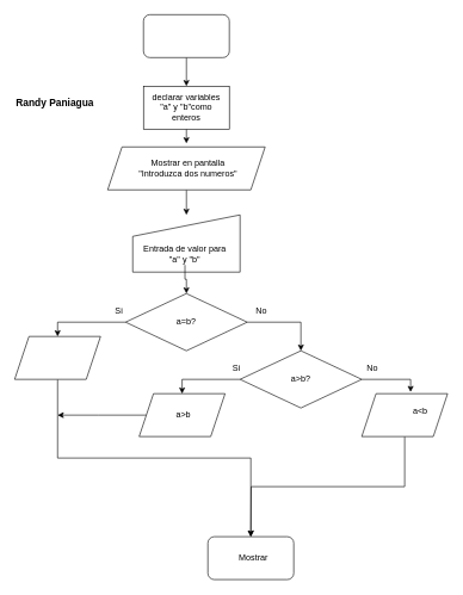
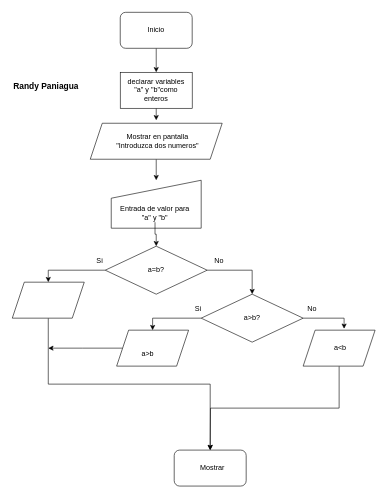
+ <mxCell id="4" value="Inicio" style="text;html=1;align=center;verticalAlign=middle;whiteSpace=wrap;rounded=0;" vertex="1" parent="1"><mxGeometry x="230" y="35" width="60" height="30" as="geometry" /></mxCell>
- <mxCell id="35" value="a&amp;lt;b" style="text;html=1;align=center;verticalAlign=middle;whiteSpace=wrap;rounded=0;" vertex="1" parent="1"><mxGeometry x="557" y="560" width="60" height="30" as="geometry" /></mxCell>
+ <mxCell id="35" value="a&amp;lt;b" style="text;html=1;align=center;verticalAlign=middle;whiteSpace=wrap;rounded=0;" vertex="1" parent="1"><mxGeometry x="537" y="565" width="60" height="30" as="geometry" /></mxCell>
- <mxCell id="30" value="a&amp;gt;b" style="text;html=1;align=center;verticalAlign=middle;whiteSpace=wrap;rounded=0;" vertex="1" parent="1"><mxGeometry x="226" y="565" width="60" height="30" as="geometry" /></mxCell>
+ <mxCell id="30" value="a&amp;gt;b" style="text;html=1;align=center;verticalAlign=middle;whiteSpace=wrap;rounded=0;" vertex="1" parent="1"><mxGeometry x="216" y="575" width="60" height="30" as="geometry" /></mxCell>
